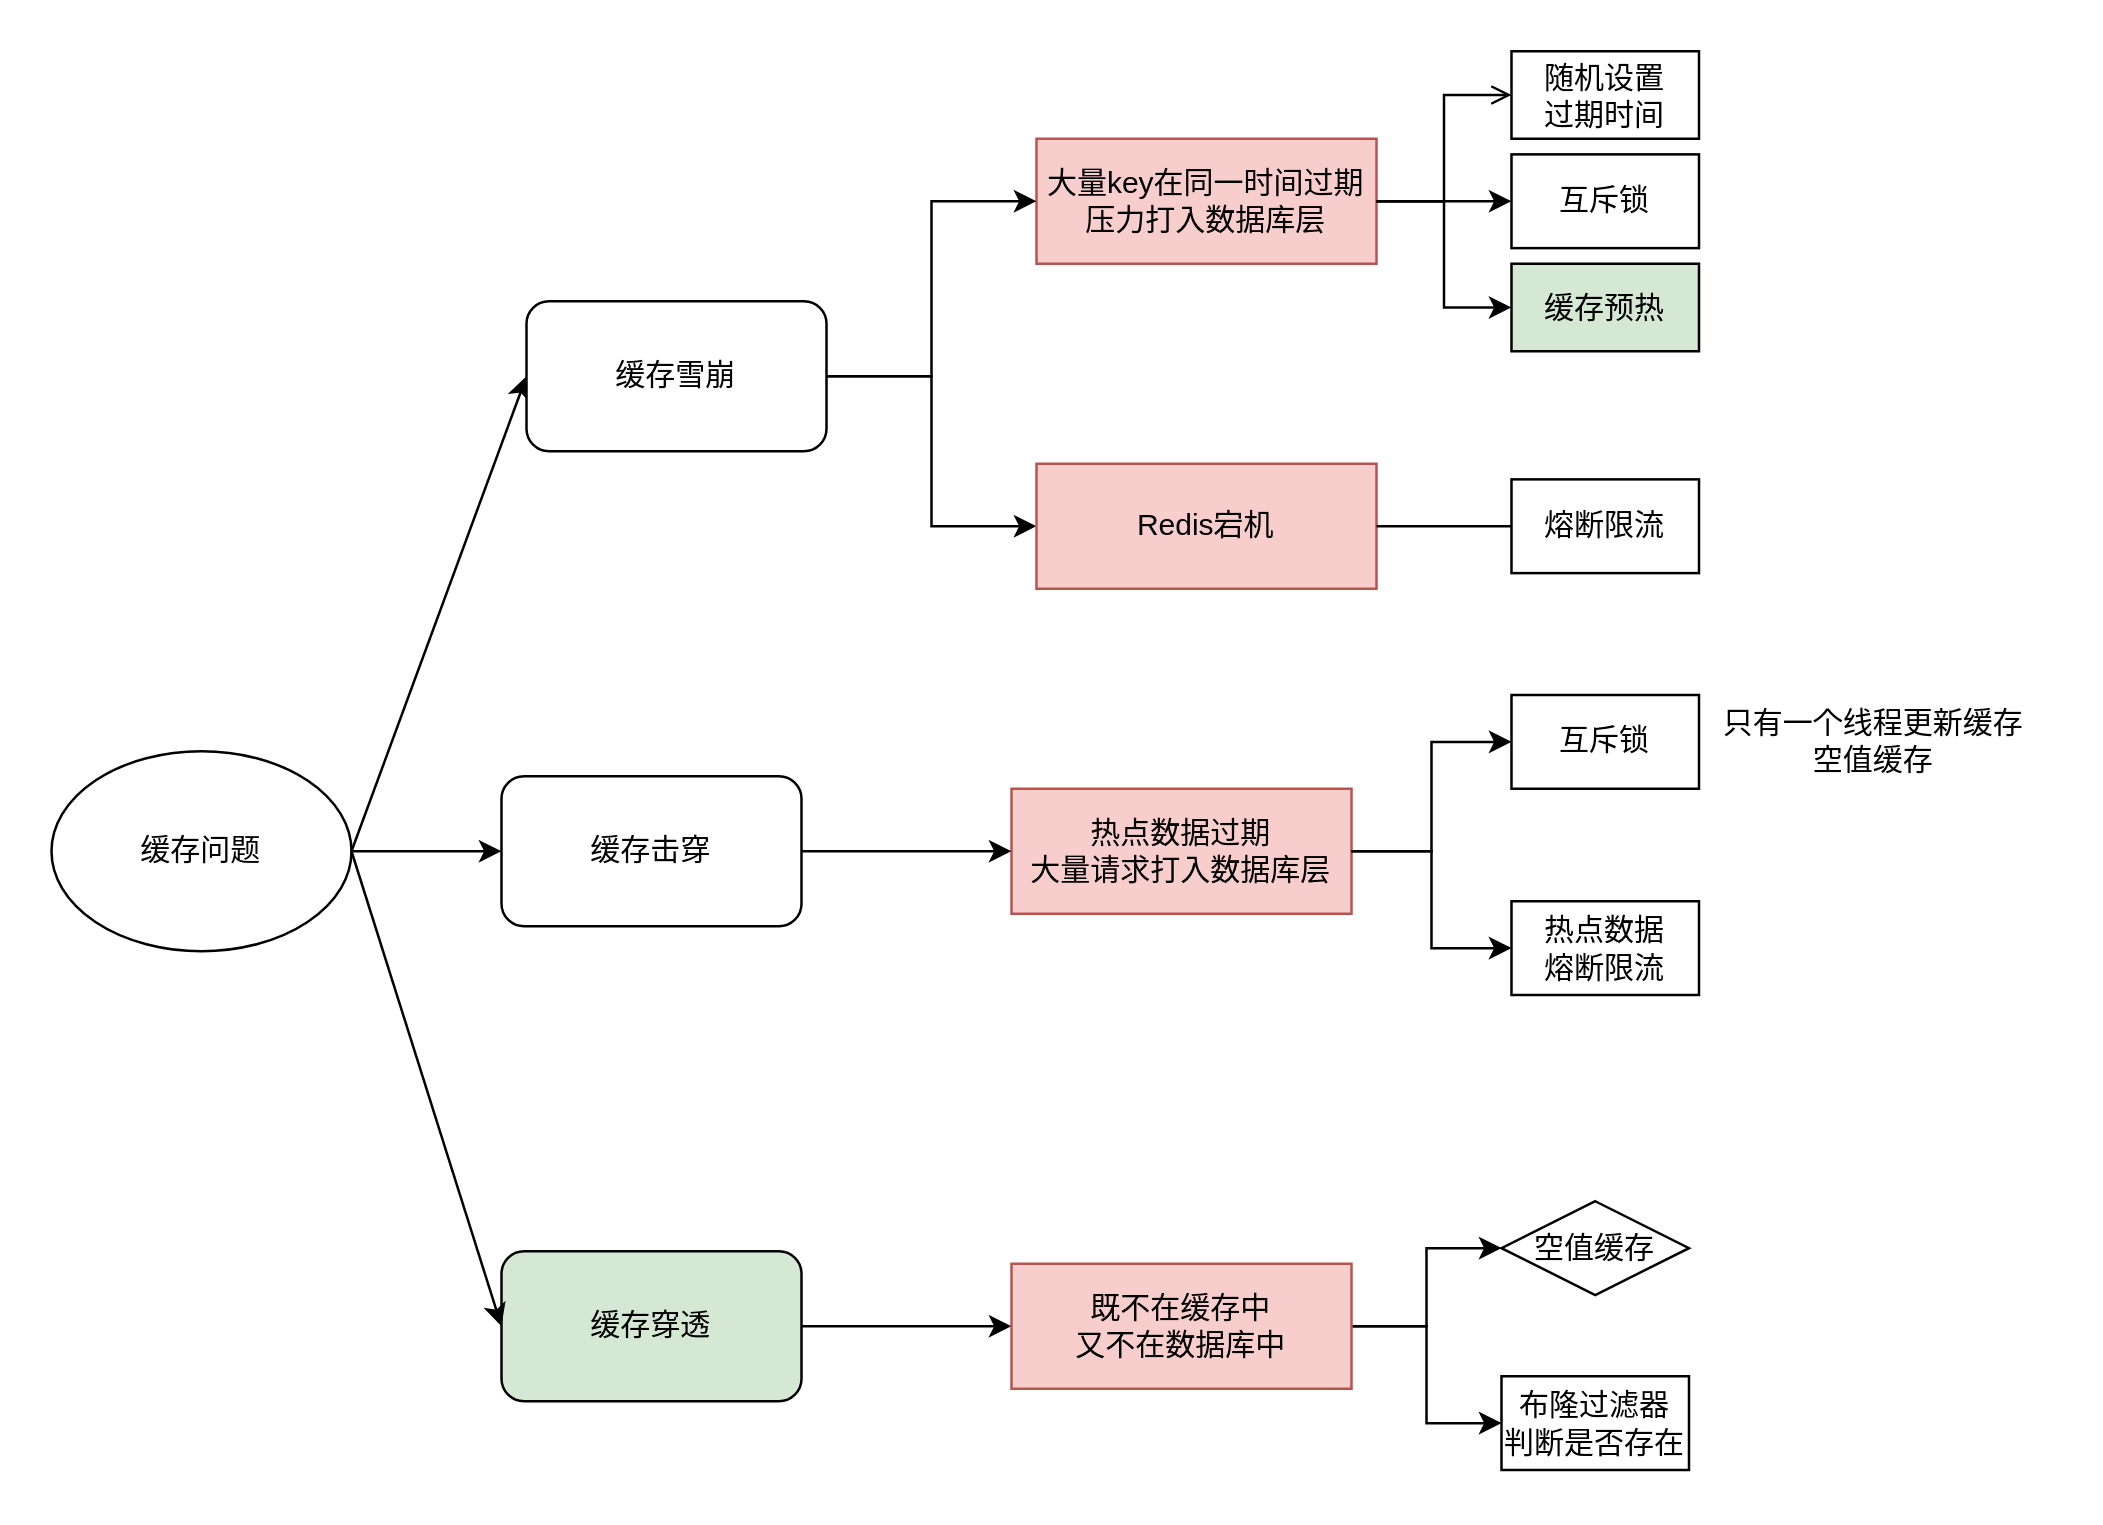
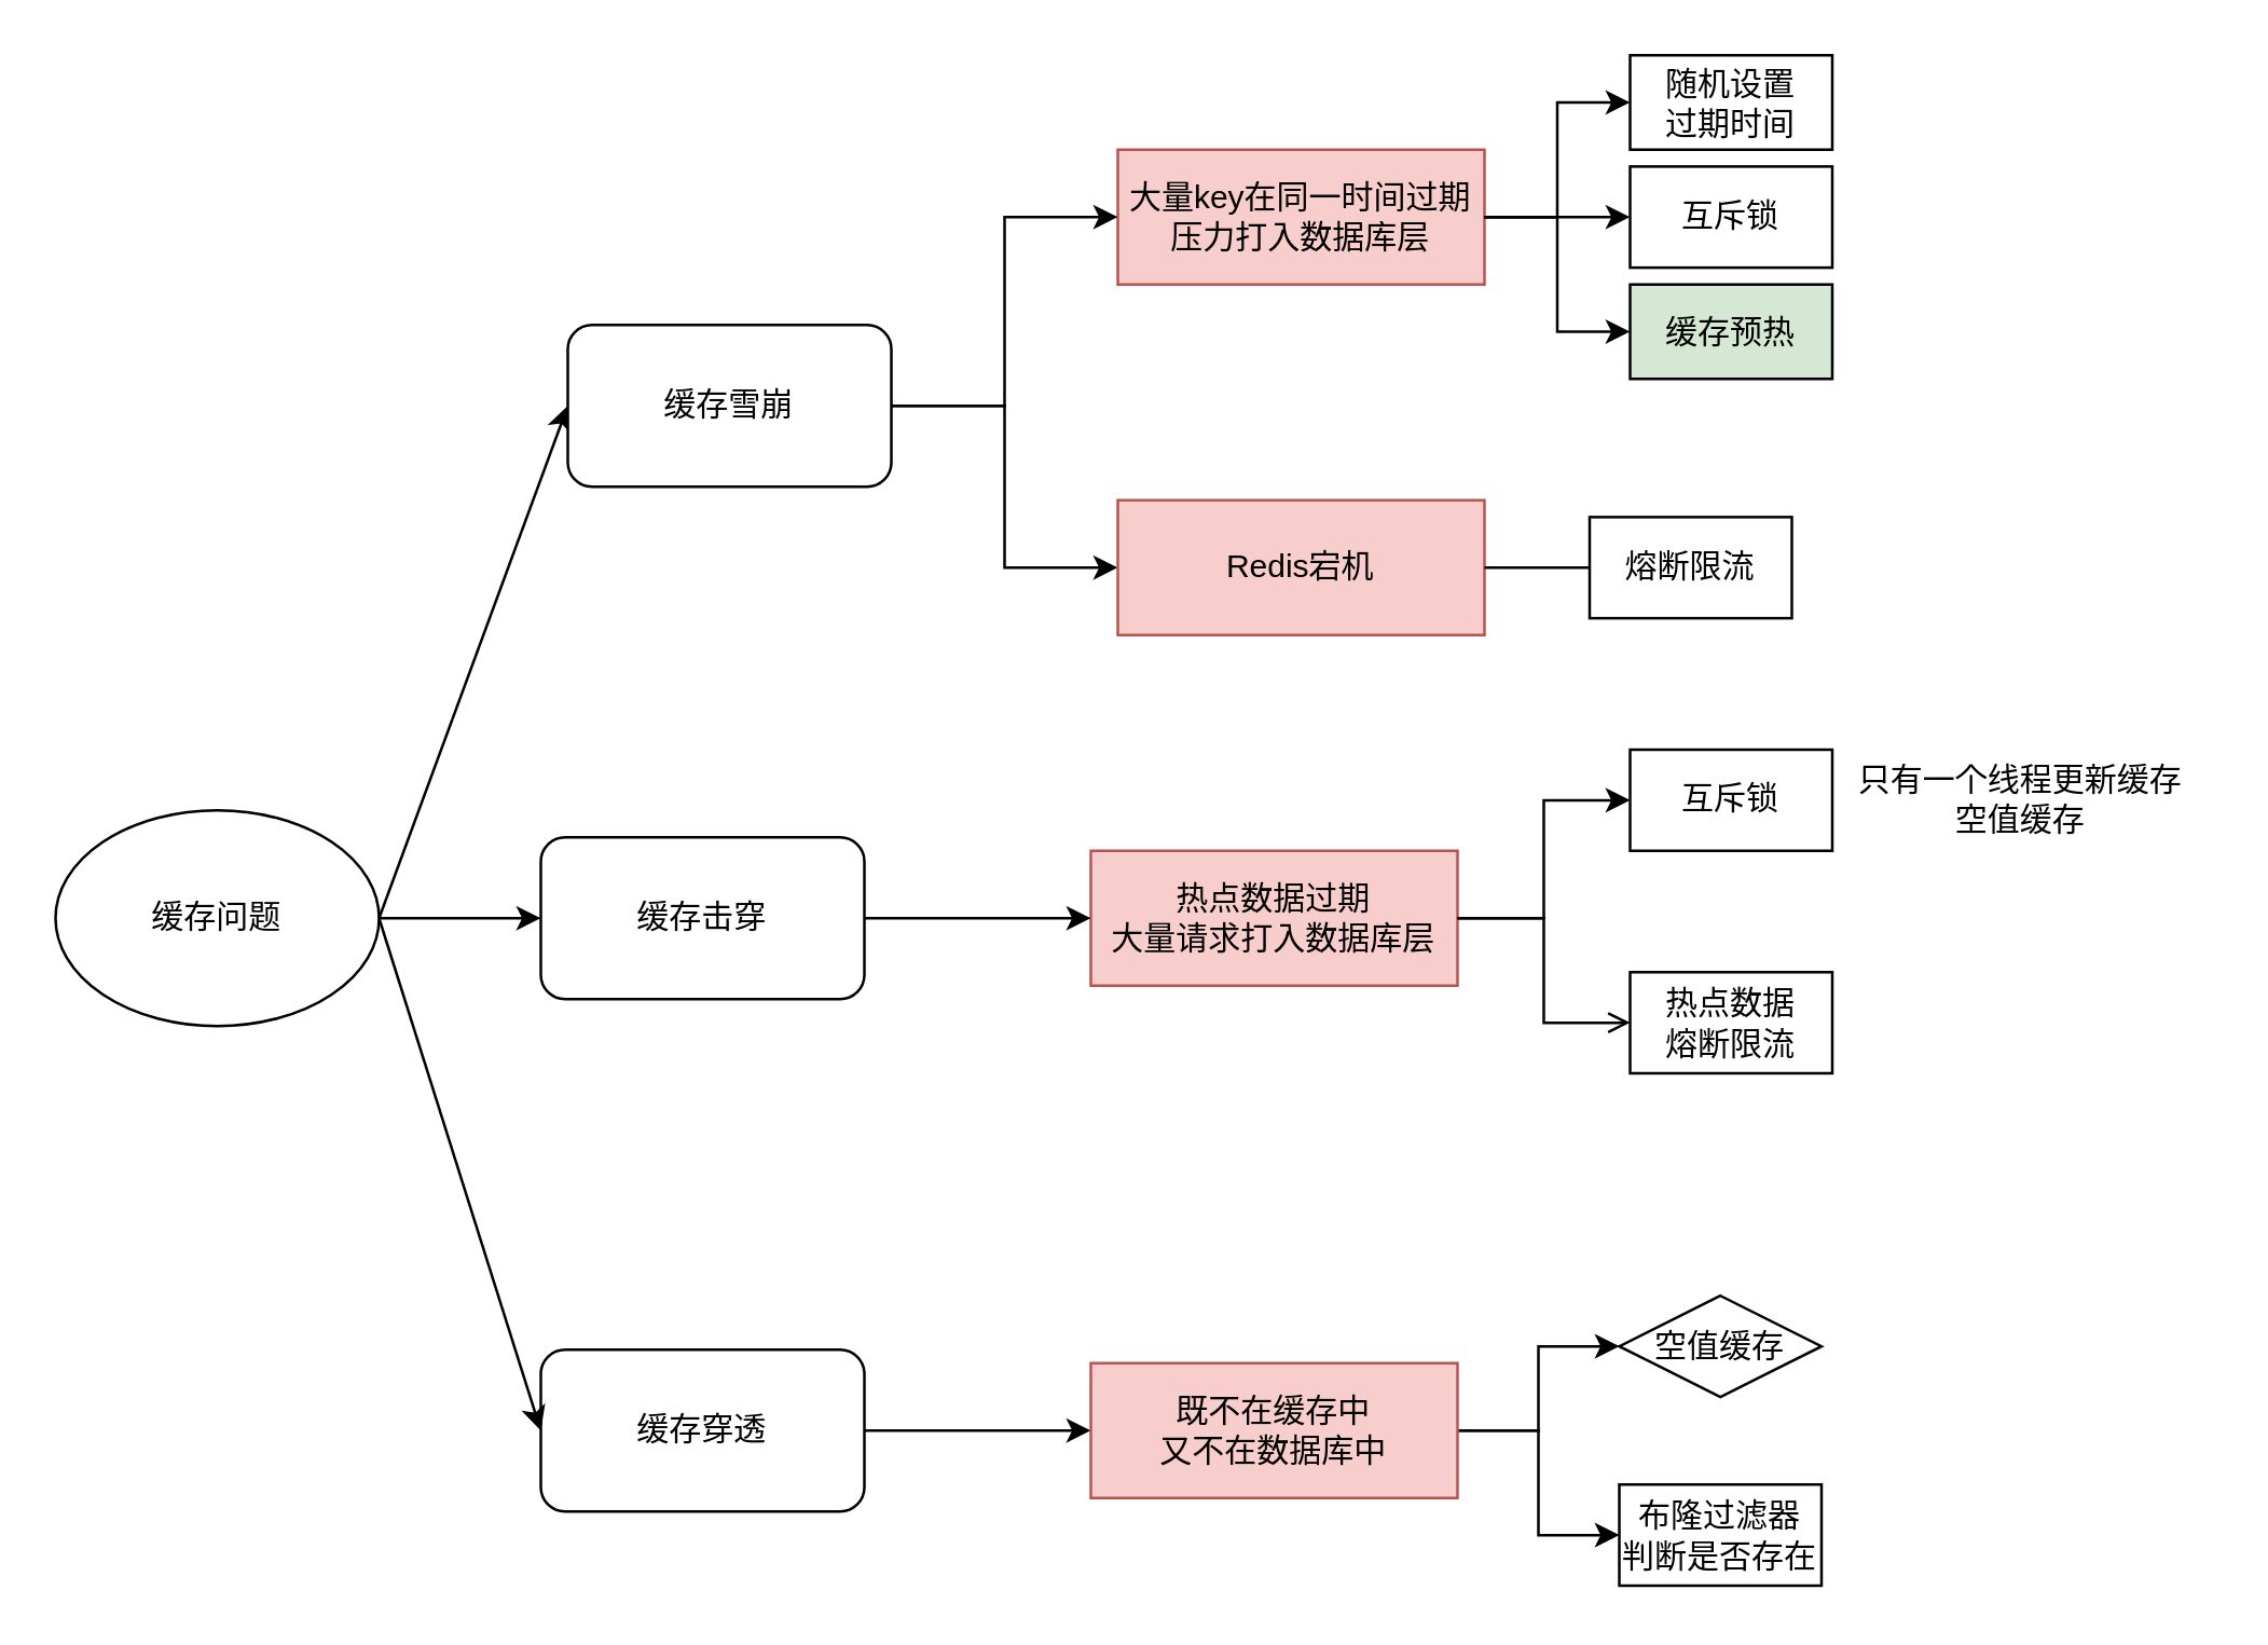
- <mxCell id="13" style="edgeStyle=orthogonalEdgeStyle;rounded=0;orthogonalLoop=1;jettySize=auto;html=1;exitX=1;exitY=0.5;exitDx=0;exitDy=0;entryX=0;entryY=0.5;entryDx=0;entryDy=0;endArrow=open;" edge="1" parent="10" source="11" target="12"><mxGeometry relative="1" as="geometry" /></mxCell>
+ <mxCell id="13" style="edgeStyle=orthogonalEdgeStyle;rounded=0;orthogonalLoop=1;jettySize=auto;html=1;exitX=1;exitY=0.5;exitDx=0;exitDy=0;entryX=0;entryY=0.5;entryDx=0;entryDy=0;" edge="1" parent="10" source="11" target="12"><mxGeometry relative="1" as="geometry" /></mxCell>
- <mxCell id="22" value="熔断限流" style="rounded=0;whiteSpace=wrap;html=1;" vertex="1" parent="20"><mxGeometry x="190" y="6.25" width="75" height="37.5" as="geometry" /></mxCell>
+ <mxCell id="22" value="熔断限流" style="rounded=0;whiteSpace=wrap;html=1;" vertex="1" parent="20"><mxGeometry x="175" y="6.25" width="75" height="37.5" as="geometry" /></mxCell>
- <mxCell id="32" style="edgeStyle=orthogonalEdgeStyle;rounded=0;orthogonalLoop=1;jettySize=auto;html=1;exitX=1;exitY=0.5;exitDx=0;exitDy=0;entryX=0;entryY=0.5;entryDx=0;entryDy=0;" edge="1" parent="24" source="26" target="31"><mxGeometry relative="1" as="geometry" /></mxCell>
+ <mxCell id="32" style="edgeStyle=orthogonalEdgeStyle;rounded=0;orthogonalLoop=1;jettySize=auto;html=1;exitX=1;exitY=0.5;exitDx=0;exitDy=0;entryX=0;entryY=0.5;entryDx=0;entryDy=0;endArrow=open;" edge="1" parent="24" source="26" target="31"><mxGeometry relative="1" as="geometry" /></mxCell>
- <mxCell id="4" value="缓存穿透" style="rounded=1;whiteSpace=wrap;html=1;fillColor=#d5e8d4;" vertex="1" parent="1"><mxGeometry x="200" y="500" width="120" height="60" as="geometry" /></mxCell>
+ <mxCell id="4" value="缓存穿透" style="rounded=1;whiteSpace=wrap;html=1;" vertex="1" parent="1"><mxGeometry x="200" y="500" width="120" height="60" as="geometry" /></mxCell>
